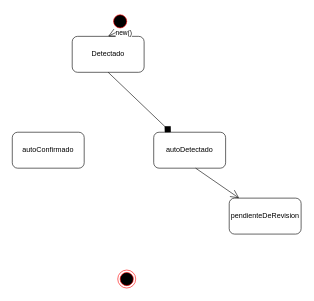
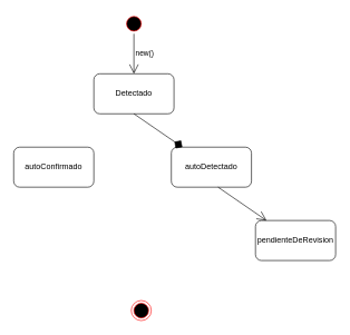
- <mxCell id="2" value="Detectado" style="rounded=1;whiteSpace=wrap;html=1;" vertex="1" parent="1"><mxGeometry x="120" y="60" width="120" height="60" as="geometry" /></mxCell>
+ <mxCell id="2" value="Detectado" style="rounded=1;whiteSpace=wrap;html=1;" vertex="1" parent="1"><mxGeometry x="140" y="110" width="120" height="60" as="geometry" /></mxCell>
